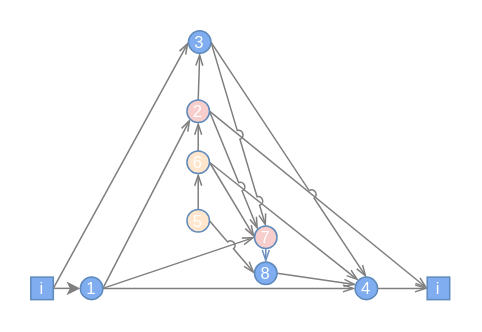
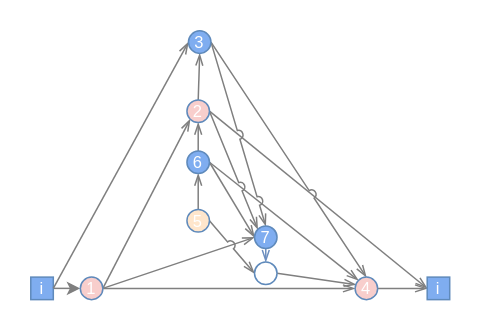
- <mxCell id="15" value="6" style="ellipse;whiteSpace=wrap;html=1;aspect=fixed;fillColor=#ffe6cc;strokeColor=#5f8abb;fontColor=#ffffff;fontSize=11;" parent="1" vertex="1"><mxGeometry x="124" y="100" width="15" height="15" as="geometry" /></mxCell>
+ <mxCell id="15" value="6" style="ellipse;whiteSpace=wrap;html=1;aspect=fixed;fillColor=#7fadf0;strokeColor=#5f8abb;fontColor=#ffffff;fontSize=11;" parent="1" vertex="1"><mxGeometry x="124" y="100" width="15" height="15" as="geometry" /></mxCell>
- <mxCell id="24" value="7" style="ellipse;whiteSpace=wrap;html=1;aspect=fixed;fillColor=#f8cecc;strokeColor=#5f8abb;fontColor=#ffffff;fontSize=11;" parent="1" vertex="1"><mxGeometry x="169" y="150" width="15" height="15" as="geometry" /></mxCell>
+ <mxCell id="24" value="7" style="ellipse;whiteSpace=wrap;html=1;aspect=fixed;fillColor=#7fadf0;strokeColor=#5f8abb;fontColor=#ffffff;fontSize=11;" parent="1" vertex="1"><mxGeometry x="169" y="150" width="15" height="15" as="geometry" /></mxCell>
- <mxCell id="26" value="8" style="ellipse;whiteSpace=wrap;html=1;aspect=fixed;fillColor=#7fadf0;strokeColor=#5f8abb;fontColor=#ffffff;fontSize=11;" parent="1" vertex="1"><mxGeometry x="169" y="174" width="15" height="15" as="geometry" /></mxCell>
+ <mxCell id="26" value="8" style="ellipse;whiteSpace=wrap;html=1;aspect=fixed;fillColor=#ffffff;strokeColor=#5f8abb;fontColor=#ffffff;fontSize=11;" parent="1" vertex="1"><mxGeometry x="169" y="174" width="15" height="15" as="geometry" /></mxCell>
- <mxCell id="8" value="1" style="ellipse;whiteSpace=wrap;html=1;aspect=fixed;fillColor=#7fadf0;strokeColor=#5f8abb;fontColor=#ffffff;fontSize=11;" parent="1" vertex="1"><mxGeometry x="53" y="184" width="15" height="15" as="geometry" /></mxCell>
+ <mxCell id="8" value="1" style="ellipse;whiteSpace=wrap;html=1;aspect=fixed;fillColor=#f8cecc;strokeColor=#5f8abb;fontColor=#ffffff;fontSize=11;" parent="1" vertex="1"><mxGeometry x="53" y="184" width="15" height="15" as="geometry" /></mxCell>
- <mxCell id="28" value="4" style="ellipse;whiteSpace=wrap;html=1;aspect=fixed;fillColor=#7fadf0;strokeColor=#5f8abb;fontColor=#ffffff;fontSize=11;" parent="1" vertex="1"><mxGeometry x="236" y="184" width="15" height="15" as="geometry" /></mxCell>
+ <mxCell id="28" value="4" style="ellipse;whiteSpace=wrap;html=1;aspect=fixed;fillColor=#f8cecc;strokeColor=#5f8abb;fontColor=#ffffff;fontSize=11;" parent="1" vertex="1"><mxGeometry x="236" y="184" width="15" height="15" as="geometry" /></mxCell>
